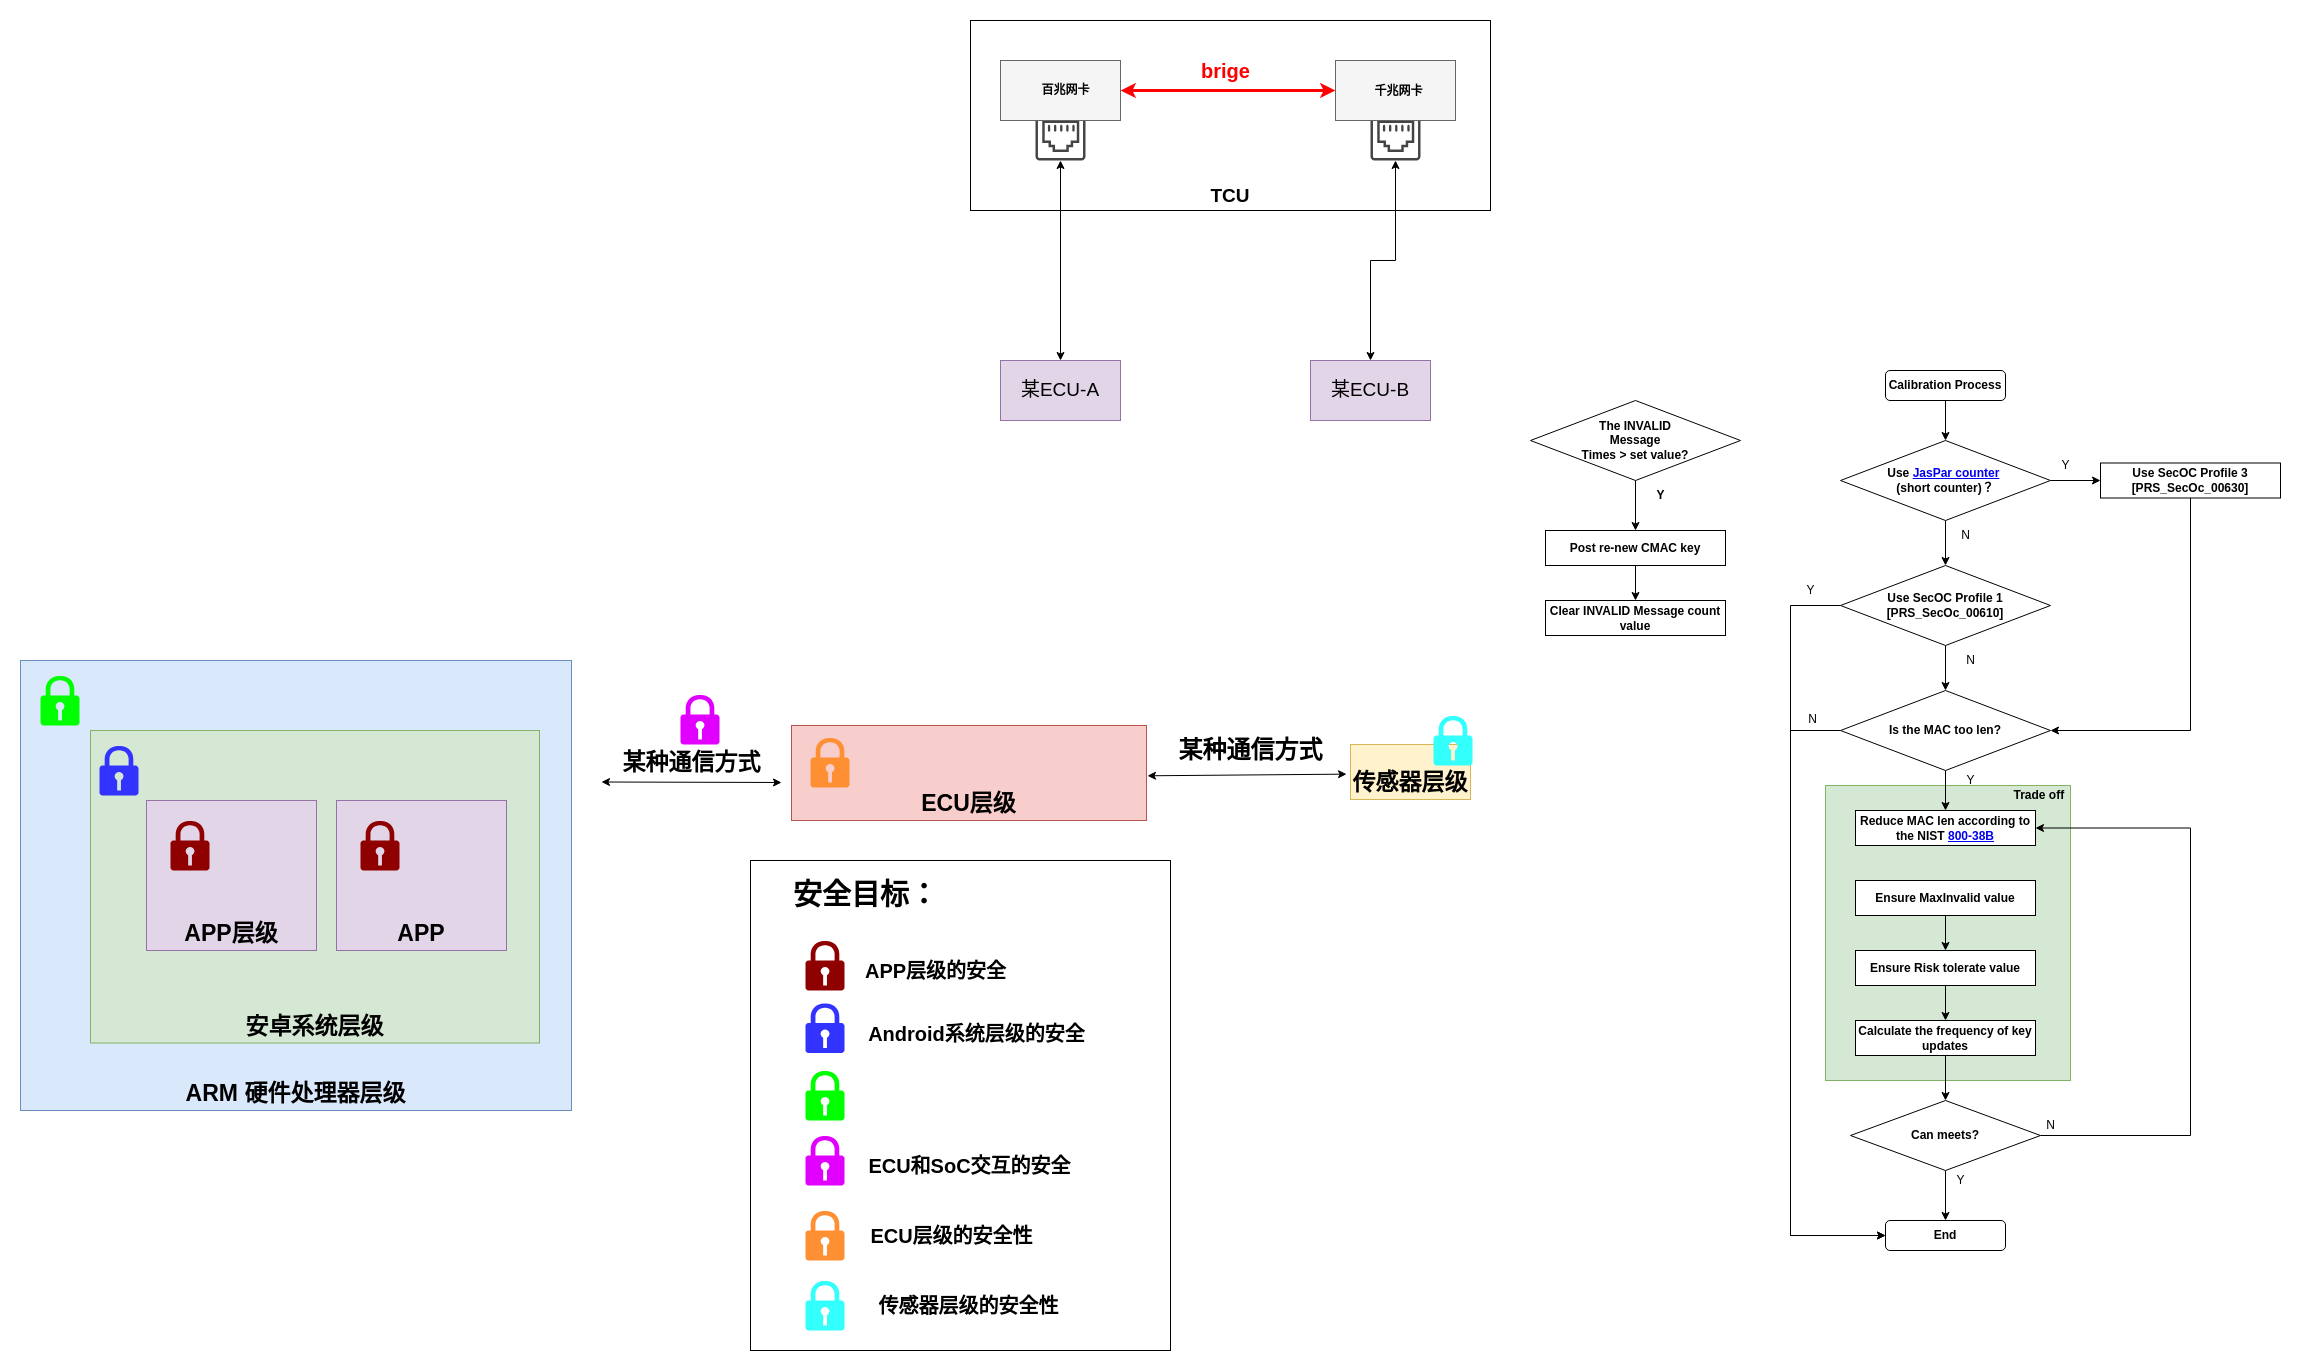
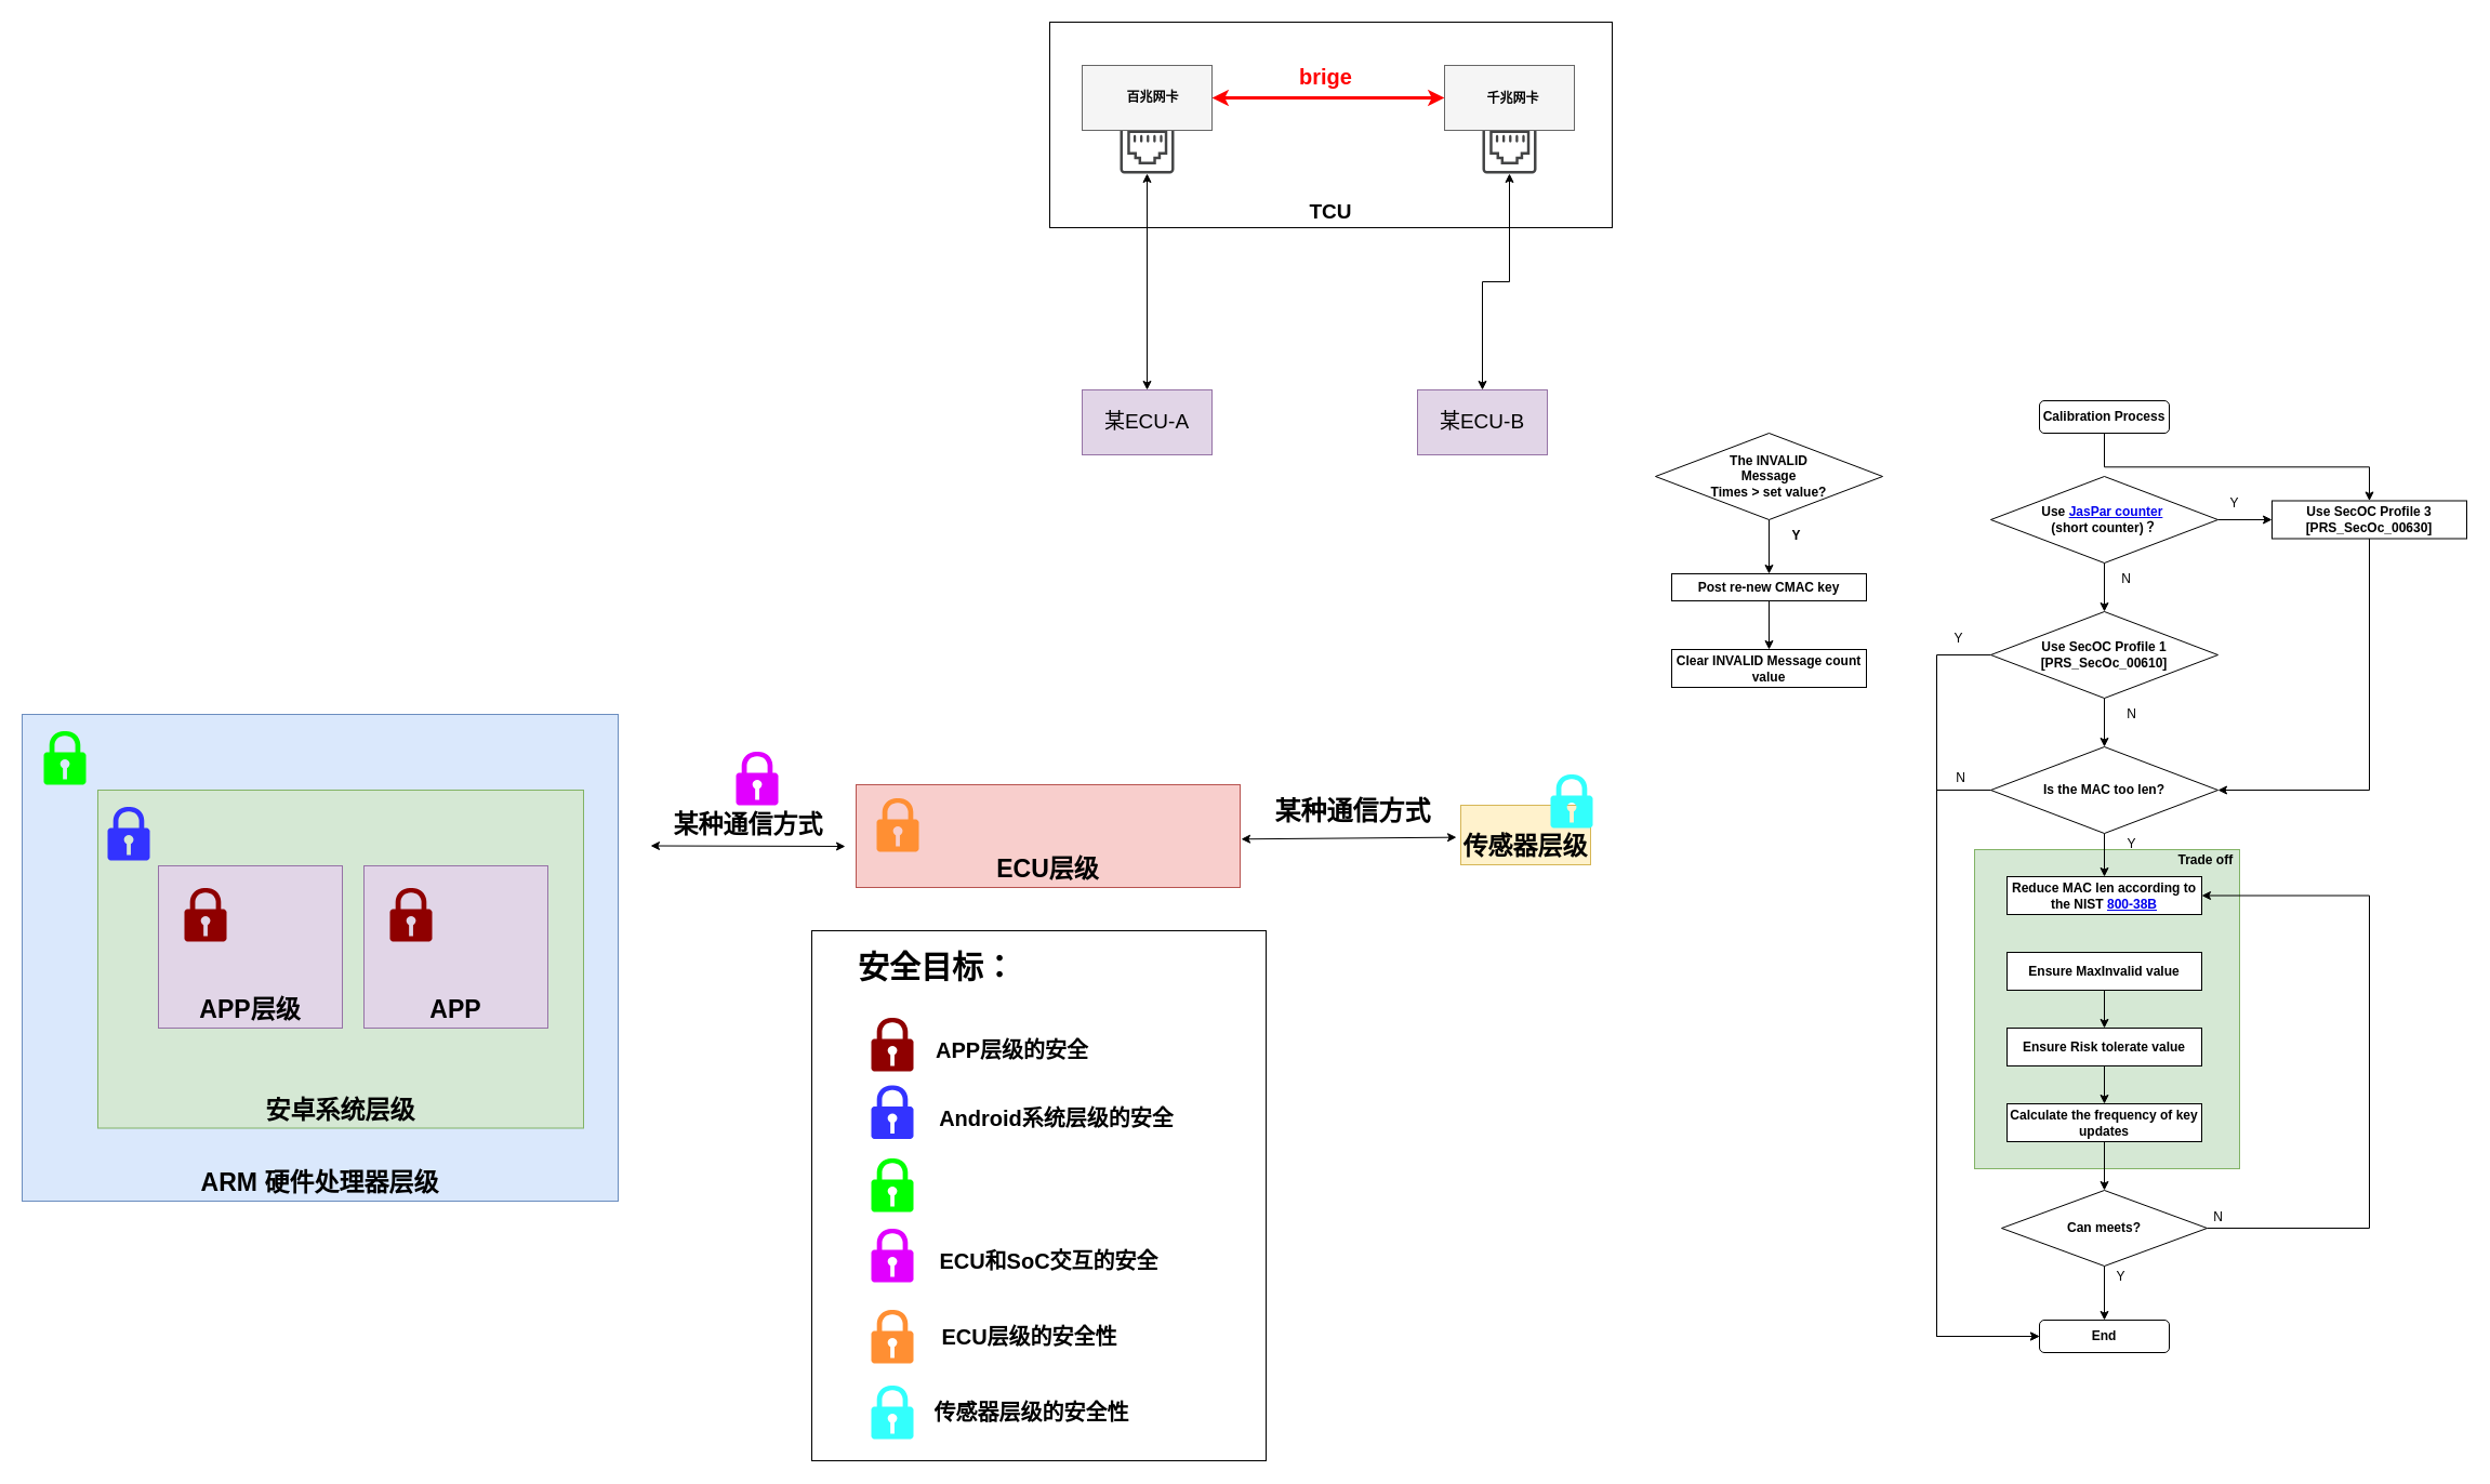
- <mxCell id="21" style="edgeStyle=orthogonalEdgeStyle;rounded=0;orthogonalLoop=1;jettySize=auto;html=1;exitX=0.5;exitY=1;exitDx=0;exitDy=0;" parent="1" source="22" target="13" edge="1"><mxGeometry relative="1" as="geometry" /></mxCell>
+ <mxCell id="21" style="edgeStyle=orthogonalEdgeStyle;rounded=0;orthogonalLoop=1;jettySize=auto;html=1;exitX=0.5;exitY=1;exitDx=0;exitDy=0;" parent="1" source="22" target="16" edge="1"><mxGeometry relative="1" as="geometry" /></mxCell>
- <mxCell id="8" value="Post re-new CMAC key" style="rounded=0;whiteSpace=wrap;html=1;fontStyle=1" parent="1" vertex="1"><mxGeometry x="1545" y="530" width="180" height="35" as="geometry" /></mxCell>
+ <mxCell id="8" value="Post re-new CMAC key" style="rounded=0;whiteSpace=wrap;html=1;fontStyle=1" parent="1" vertex="1"><mxGeometry x="1545" y="530" width="180" height="25" as="geometry" /></mxCell>
- <mxCell id="83" value="传感器层级的安全性" style="text;html=1;align=center;verticalAlign=middle;resizable=0;points=[];autosize=1;strokeColor=none;fillColor=none;fontSize=20;fontStyle=1" vertex="1" parent="72"><mxGeometry x="88" y="415" width="200" height="40" as="geometry" /></mxCell>
+ <mxCell id="83" value="传感器层级的安全性" style="text;html=1;align=center;verticalAlign=middle;resizable=0;points=[];autosize=1;strokeColor=none;fillColor=none;fontSize=20;fontStyle=1" vertex="1" parent="72"><mxGeometry x="73" y="415" width="200" height="40" as="geometry" /></mxCell>
